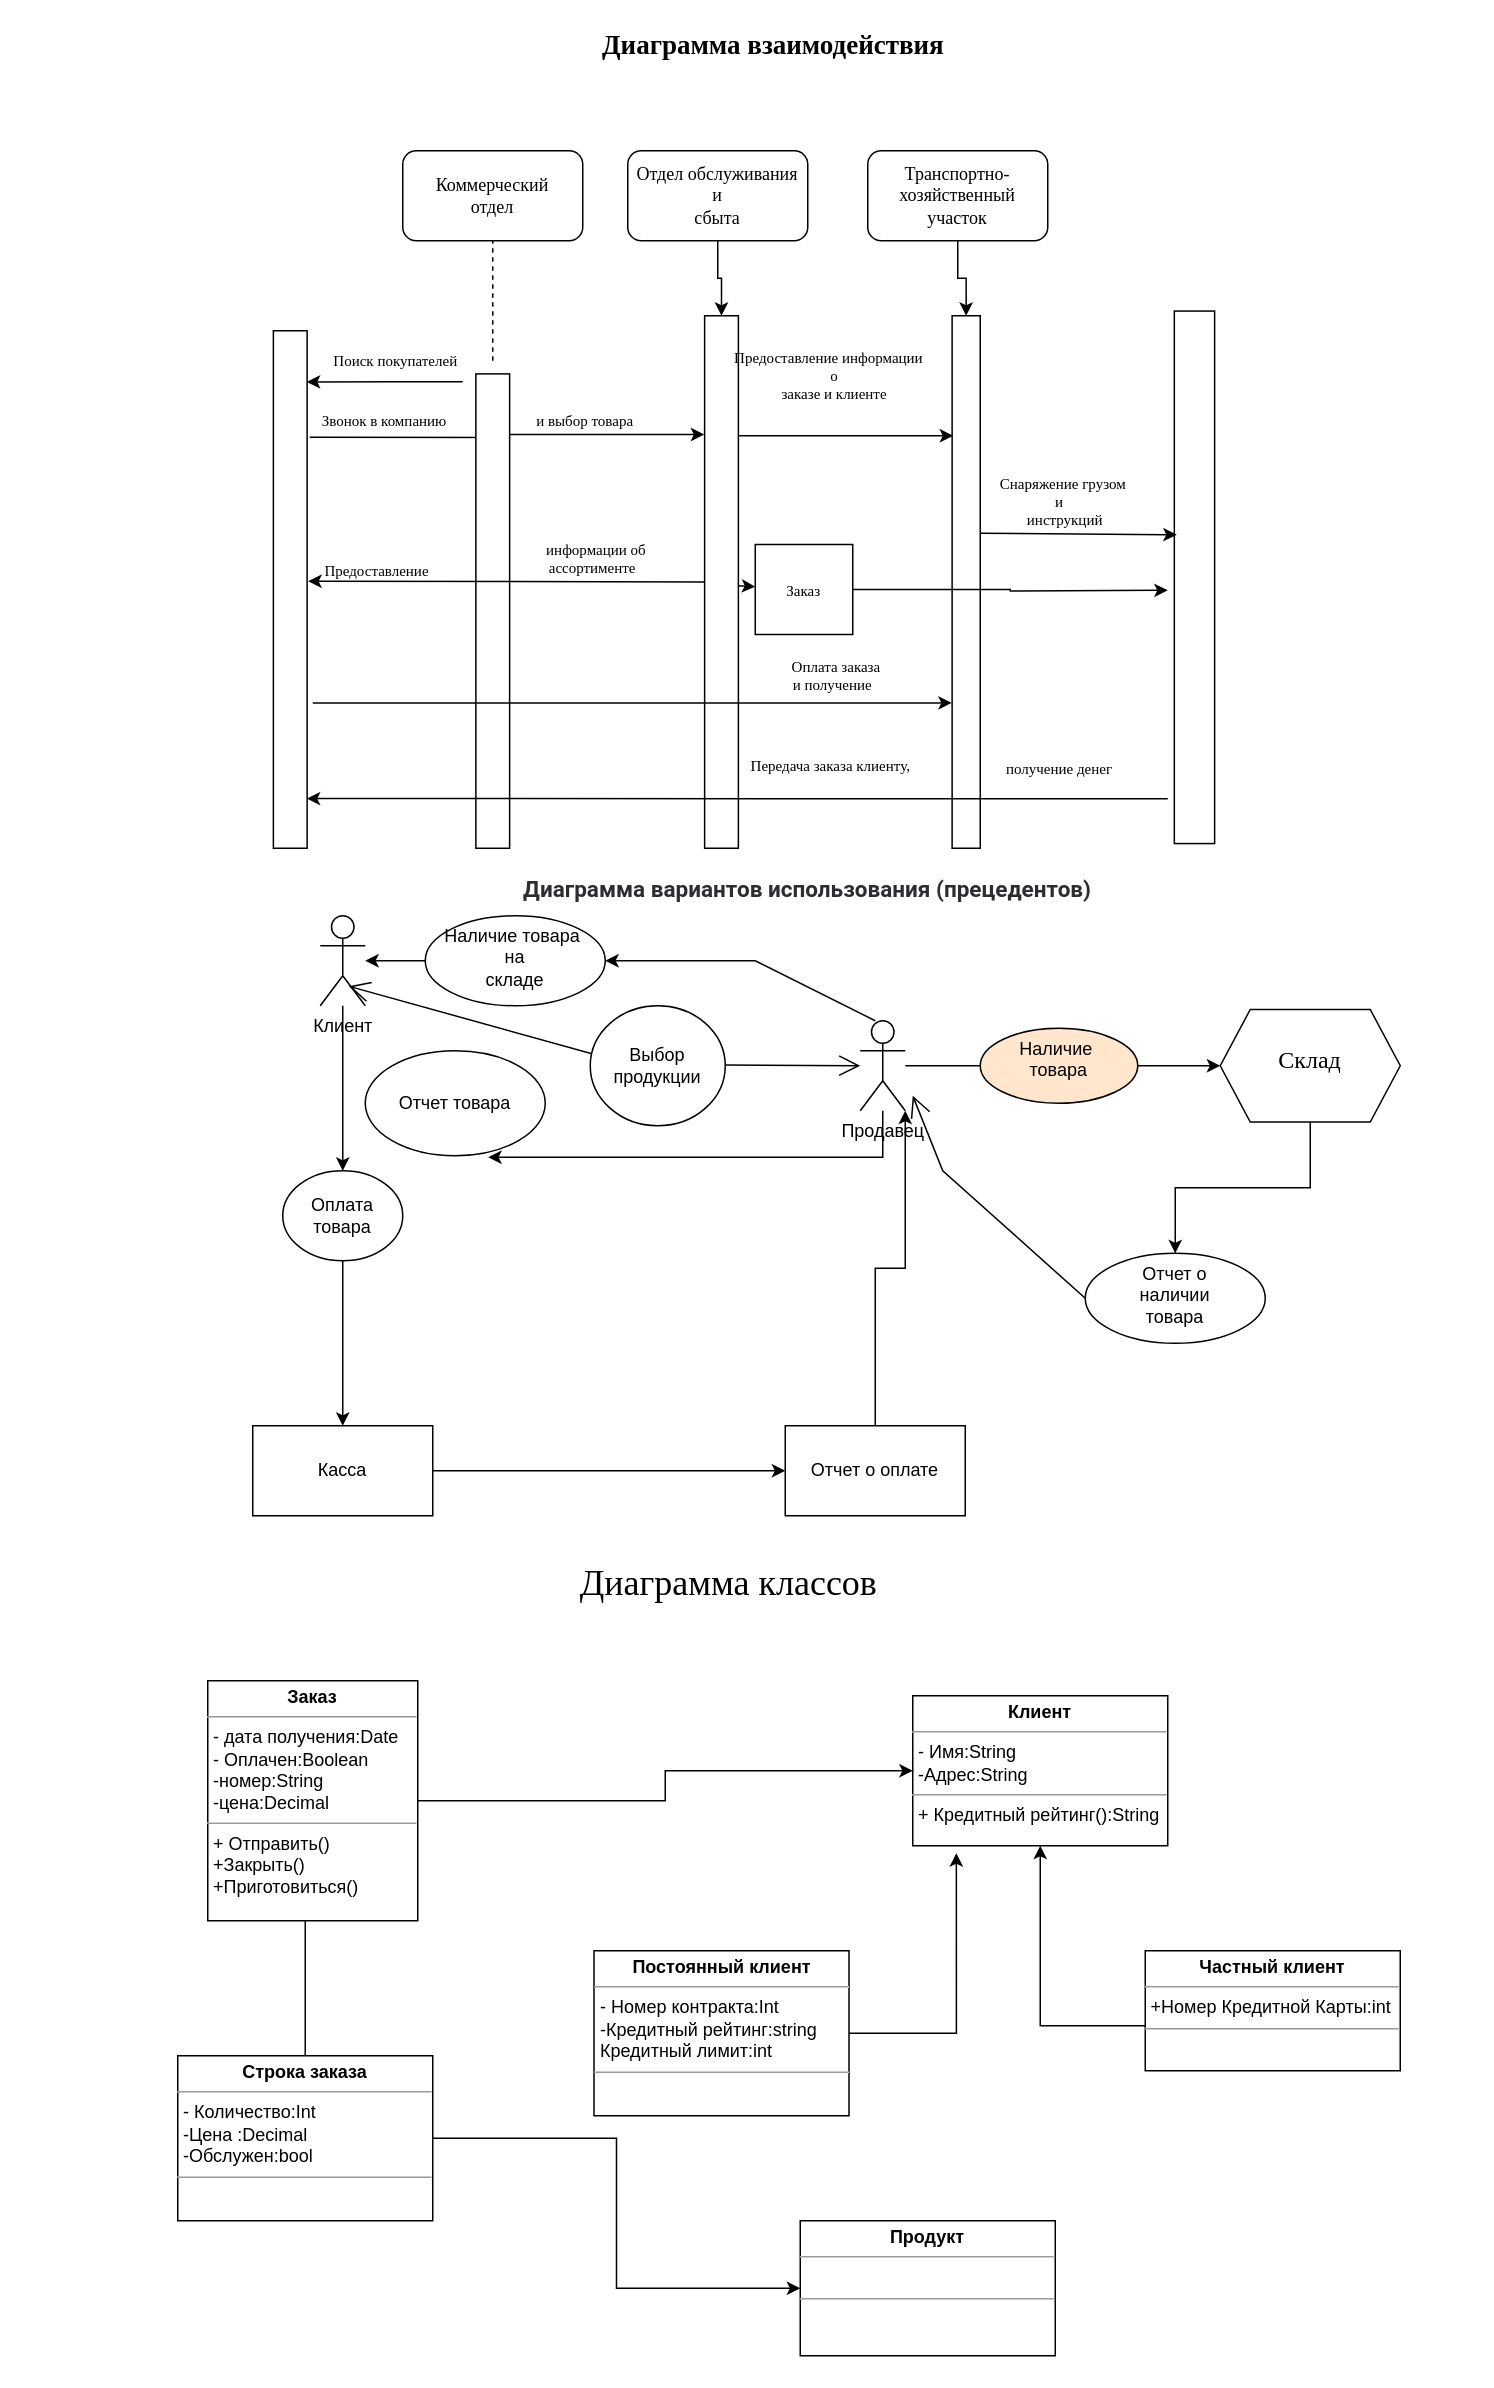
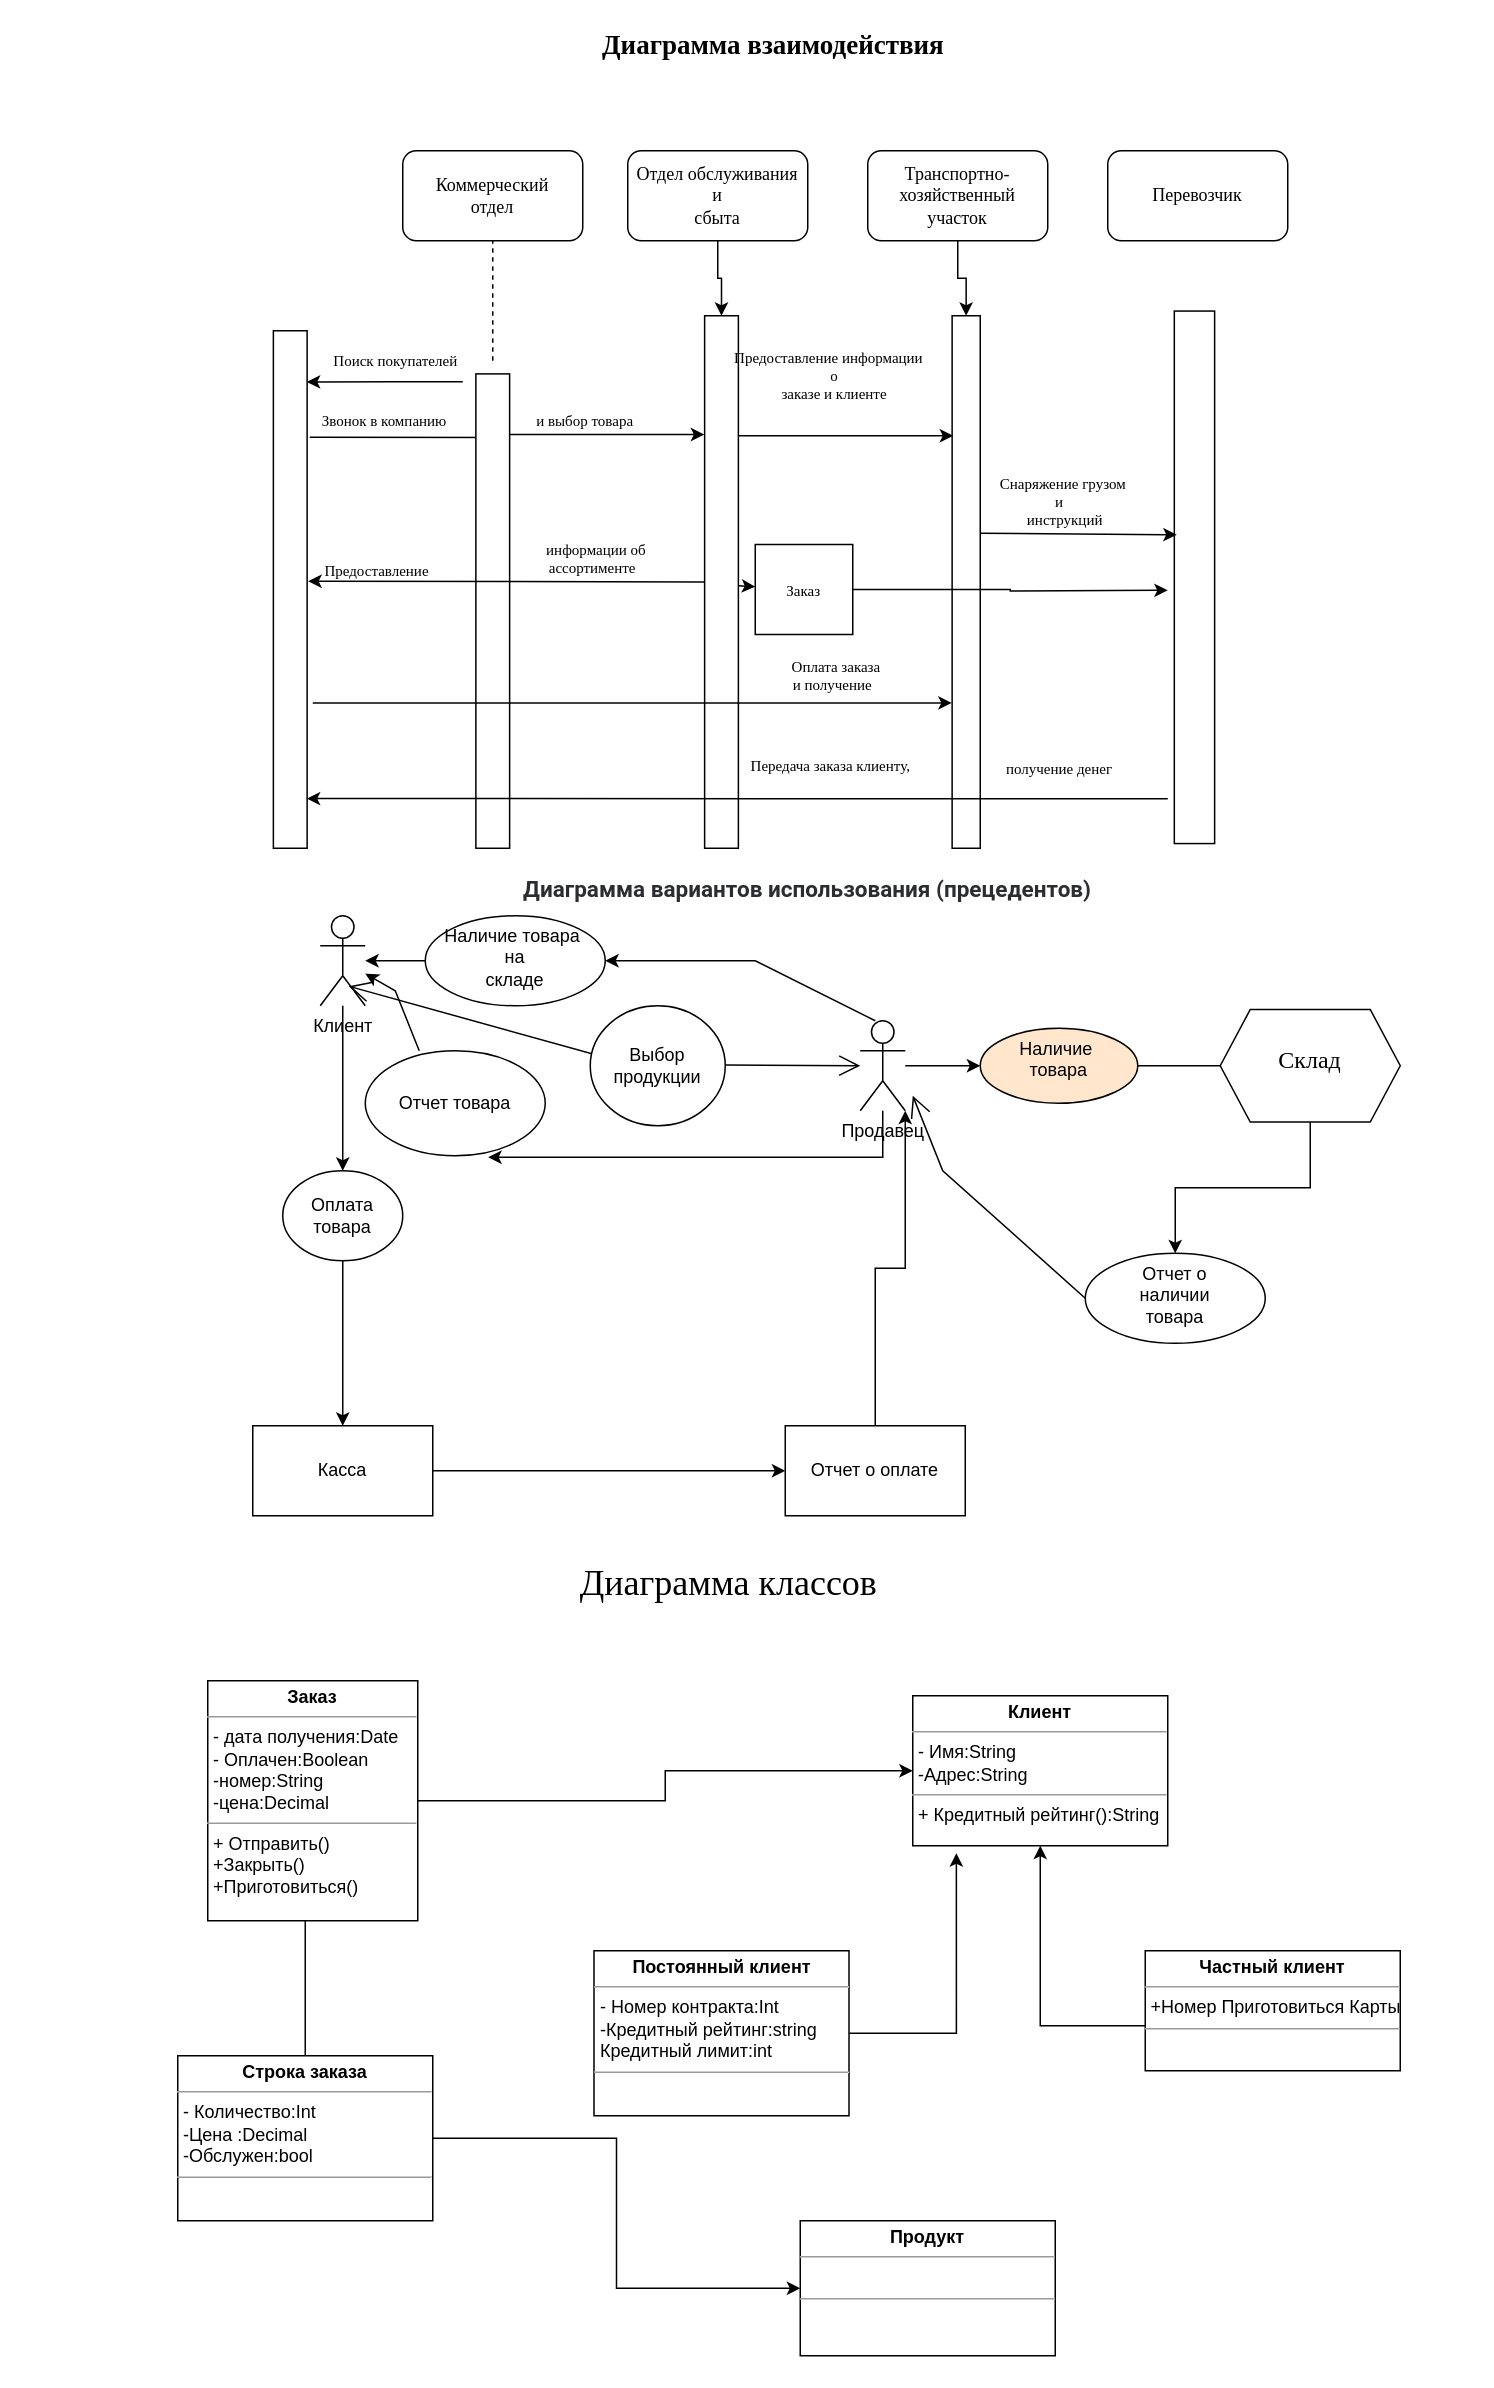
+ <mxCell id="8" value="Перевозчик" style="rounded=1;whiteSpace=wrap;html=1;fontFamily=Comic Sans MS;fontSize=12;" vertex="1" parent="1"><mxGeometry x="738" y="100" width="120" height="60" as="geometry" /></mxCell>
+ <mxCell id="42" value="" style="endArrow=classic;html=1;rounded=0;exitX=0.3;exitY=0;exitDx=0;exitDy=0;exitPerimeter=0;" edge="1" parent="1" source="43" target="37"><mxGeometry width="50" height="50" relative="1" as="geometry"><mxPoint x="323" y="690" as="sourcePoint" /><mxPoint x="338" y="610" as="targetPoint" /><Array as="points"><mxPoint x="263" y="660" /></Array></mxGeometry></mxCell>
- <mxCell id="50" value="" style="edgeStyle=orthogonalEdgeStyle;rounded=0;orthogonalLoop=1;jettySize=auto;html=1;endArrow=none;" edge="1" parent="1" source="51" target="56"><mxGeometry relative="1" as="geometry" /></mxCell>
+ <mxCell id="50" value="" style="edgeStyle=orthogonalEdgeStyle;rounded=0;orthogonalLoop=1;jettySize=auto;html=1;" edge="1" parent="1" source="51" target="56"><mxGeometry relative="1" as="geometry" /></mxCell>
- <mxCell id="55" value="" style="edgeStyle=orthogonalEdgeStyle;rounded=0;orthogonalLoop=1;jettySize=auto;html=1;" edge="1" parent="1" source="56" target="58"><mxGeometry relative="1" as="geometry" /></mxCell>
+ <mxCell id="55" value="" style="edgeStyle=orthogonalEdgeStyle;rounded=0;orthogonalLoop=1;jettySize=auto;html=1;endArrow=none;" edge="1" parent="1" source="56" target="58"><mxGeometry relative="1" as="geometry" /></mxCell>
- <mxCell id="73" value="&lt;p style=&quot;margin: 0px ; margin-top: 4px ; text-align: center&quot;&gt;&lt;b&gt;Частный клиент&lt;/b&gt;&lt;/p&gt;&lt;hr size=&quot;1&quot;&gt;&lt;p style=&quot;margin: 0px ; margin-left: 4px&quot;&gt;+Номер Кредитной Карты:int&lt;/p&gt;&lt;hr size=&quot;1&quot;&gt;&lt;p style=&quot;margin: 0px ; margin-left: 4px&quot;&gt;&lt;br&gt;&lt;/p&gt;&lt;p style=&quot;margin: 0px ; margin-left: 4px&quot;&gt;&lt;br&gt;&lt;/p&gt;&lt;p style=&quot;margin: 0px ; margin-left: 4px&quot;&gt;&lt;br&gt;&lt;/p&gt;" style="verticalAlign=top;align=left;overflow=fill;fontSize=12;fontFamily=Helvetica;html=1;" vertex="1" parent="1"><mxGeometry x="763" y="1300" width="170" height="80" as="geometry" /></mxCell>
+ <mxCell id="73" value="&lt;p style=&quot;margin: 0px ; margin-top: 4px ; text-align: center&quot;&gt;&lt;b&gt;Частный клиент&lt;/b&gt;&lt;/p&gt;&lt;hr size=&quot;1&quot;&gt;&lt;p style=&quot;margin: 0px ; margin-left: 4px&quot;&gt;+Номер Приготовиться Карты:int&lt;/p&gt;&lt;hr size=&quot;1&quot;&gt;&lt;p style=&quot;margin: 0px ; margin-left: 4px&quot;&gt;&lt;br&gt;&lt;/p&gt;&lt;p style=&quot;margin: 0px ; margin-left: 4px&quot;&gt;&lt;br&gt;&lt;/p&gt;&lt;p style=&quot;margin: 0px ; margin-left: 4px&quot;&gt;&lt;br&gt;&lt;/p&gt;" style="verticalAlign=top;align=left;overflow=fill;fontSize=12;fontFamily=Helvetica;html=1;" vertex="1" parent="1"><mxGeometry x="763" y="1300" width="170" height="80" as="geometry" /></mxCell>
